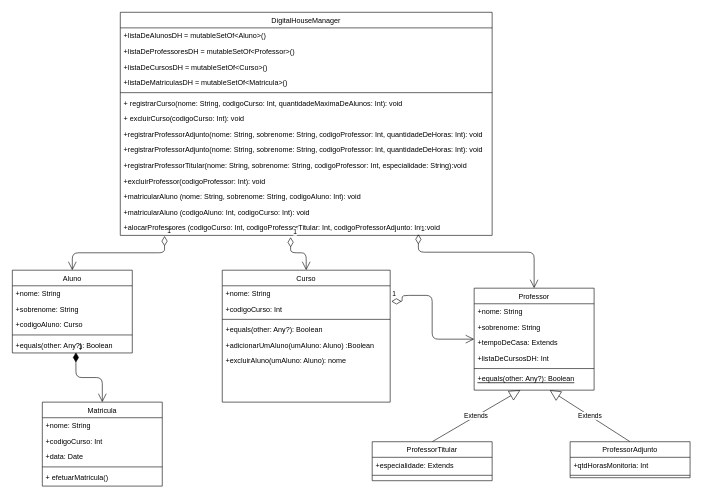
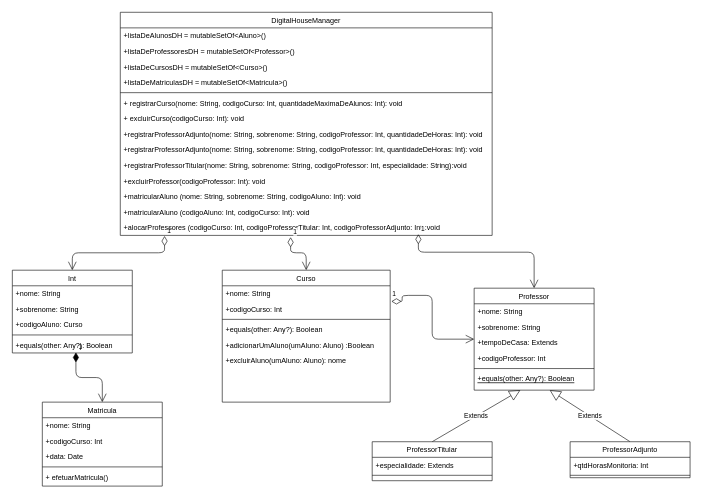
- <mxCell id="29" value="Aluno" style="swimlane;fontStyle=0;align=center;verticalAlign=top;childLayout=stackLayout;horizontal=1;startSize=26;horizontalStack=0;resizeParent=1;resizeLast=0;collapsible=1;marginBottom=0;rounded=0;shadow=0;strokeWidth=1;" parent="1" vertex="1"><mxGeometry x="20" y="450" width="200" height="138" as="geometry"><mxRectangle x="230" y="140" width="160" height="26" as="alternateBounds" /></mxGeometry></mxCell>
+ <mxCell id="29" value="Int" style="swimlane;fontStyle=0;align=center;verticalAlign=top;childLayout=stackLayout;horizontal=1;startSize=26;horizontalStack=0;resizeParent=1;resizeLast=0;collapsible=1;marginBottom=0;rounded=0;shadow=0;strokeWidth=1;" parent="1" vertex="1"><mxGeometry x="20" y="450" width="200" height="138" as="geometry"><mxRectangle x="230" y="140" width="160" height="26" as="alternateBounds" /></mxGeometry></mxCell>
- <mxCell id="42" value="+listaDeCursosDH: Int" style="text;align=left;verticalAlign=top;spacingLeft=4;spacingRight=4;overflow=hidden;rotatable=0;points=[[0,0.5],[1,0.5]];portConstraint=eastwest;rounded=0;shadow=0;html=0;" parent="38" vertex="1"><mxGeometry y="104" width="200" height="26" as="geometry" /></mxCell>
+ <mxCell id="42" value="+codigoProfessor: Int" style="text;align=left;verticalAlign=top;spacingLeft=4;spacingRight=4;overflow=hidden;rotatable=0;points=[[0,0.5],[1,0.5]];portConstraint=eastwest;rounded=0;shadow=0;html=0;" parent="38" vertex="1"><mxGeometry y="104" width="200" height="26" as="geometry" /></mxCell>
